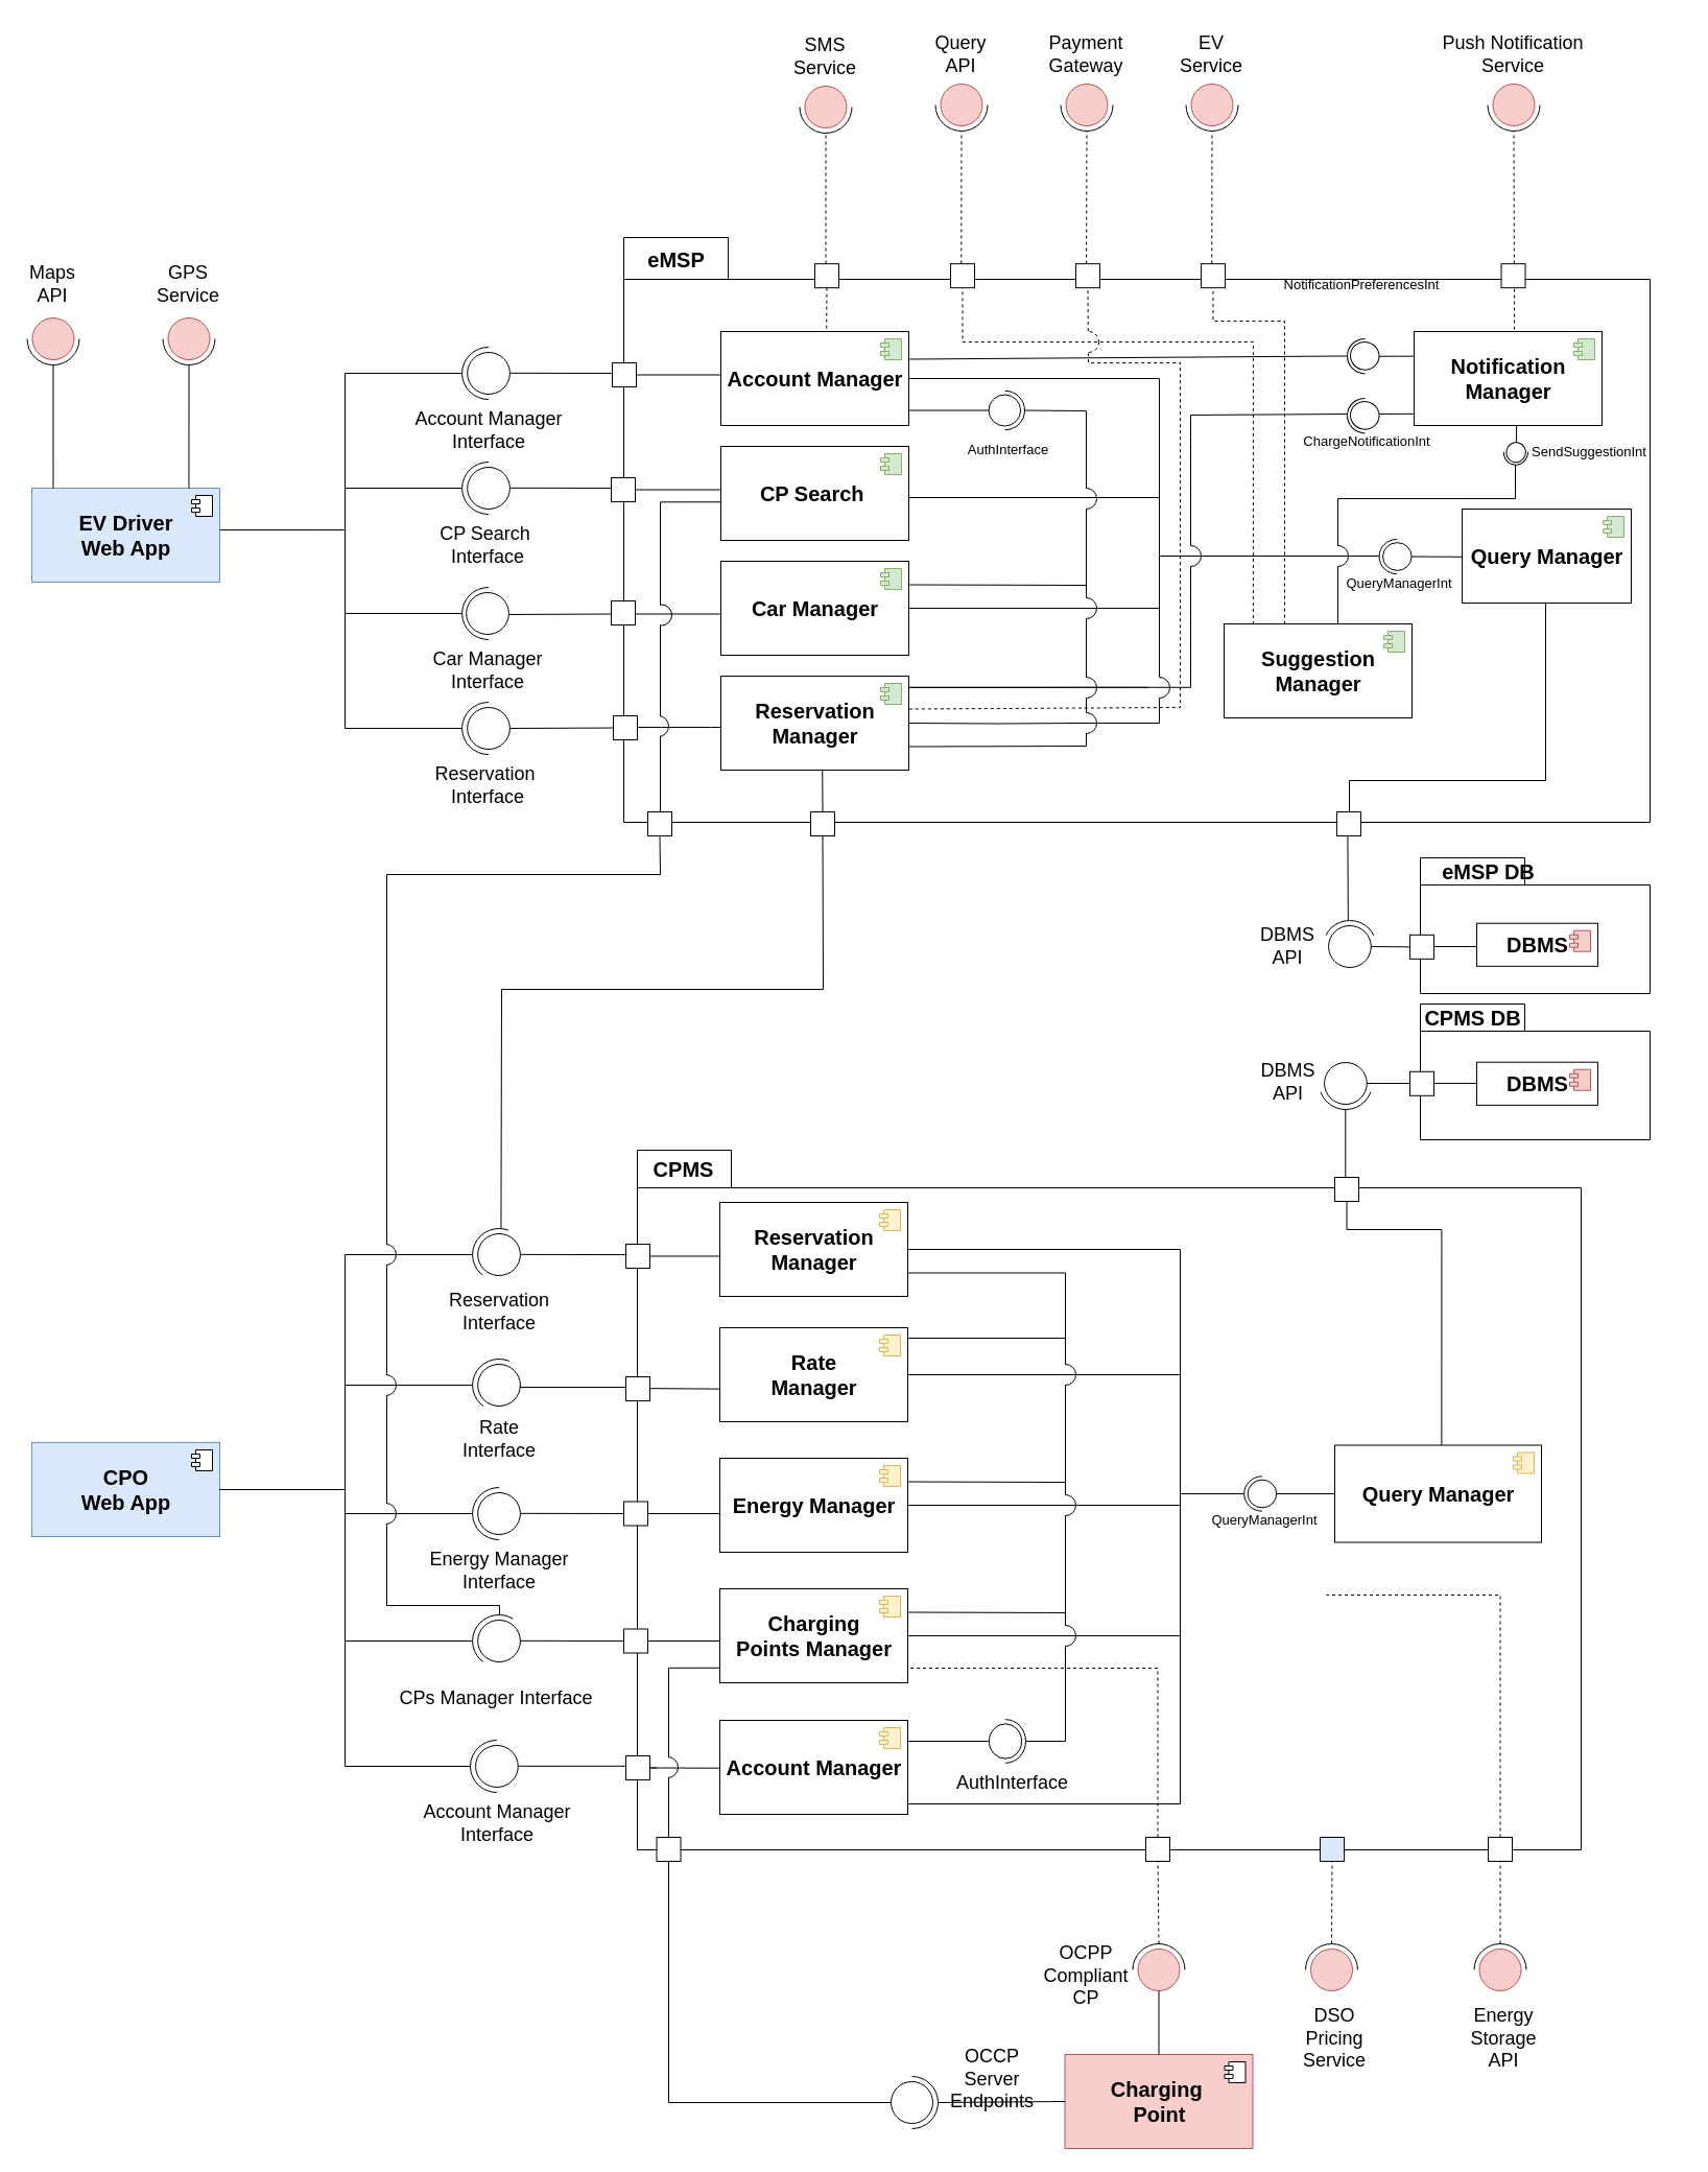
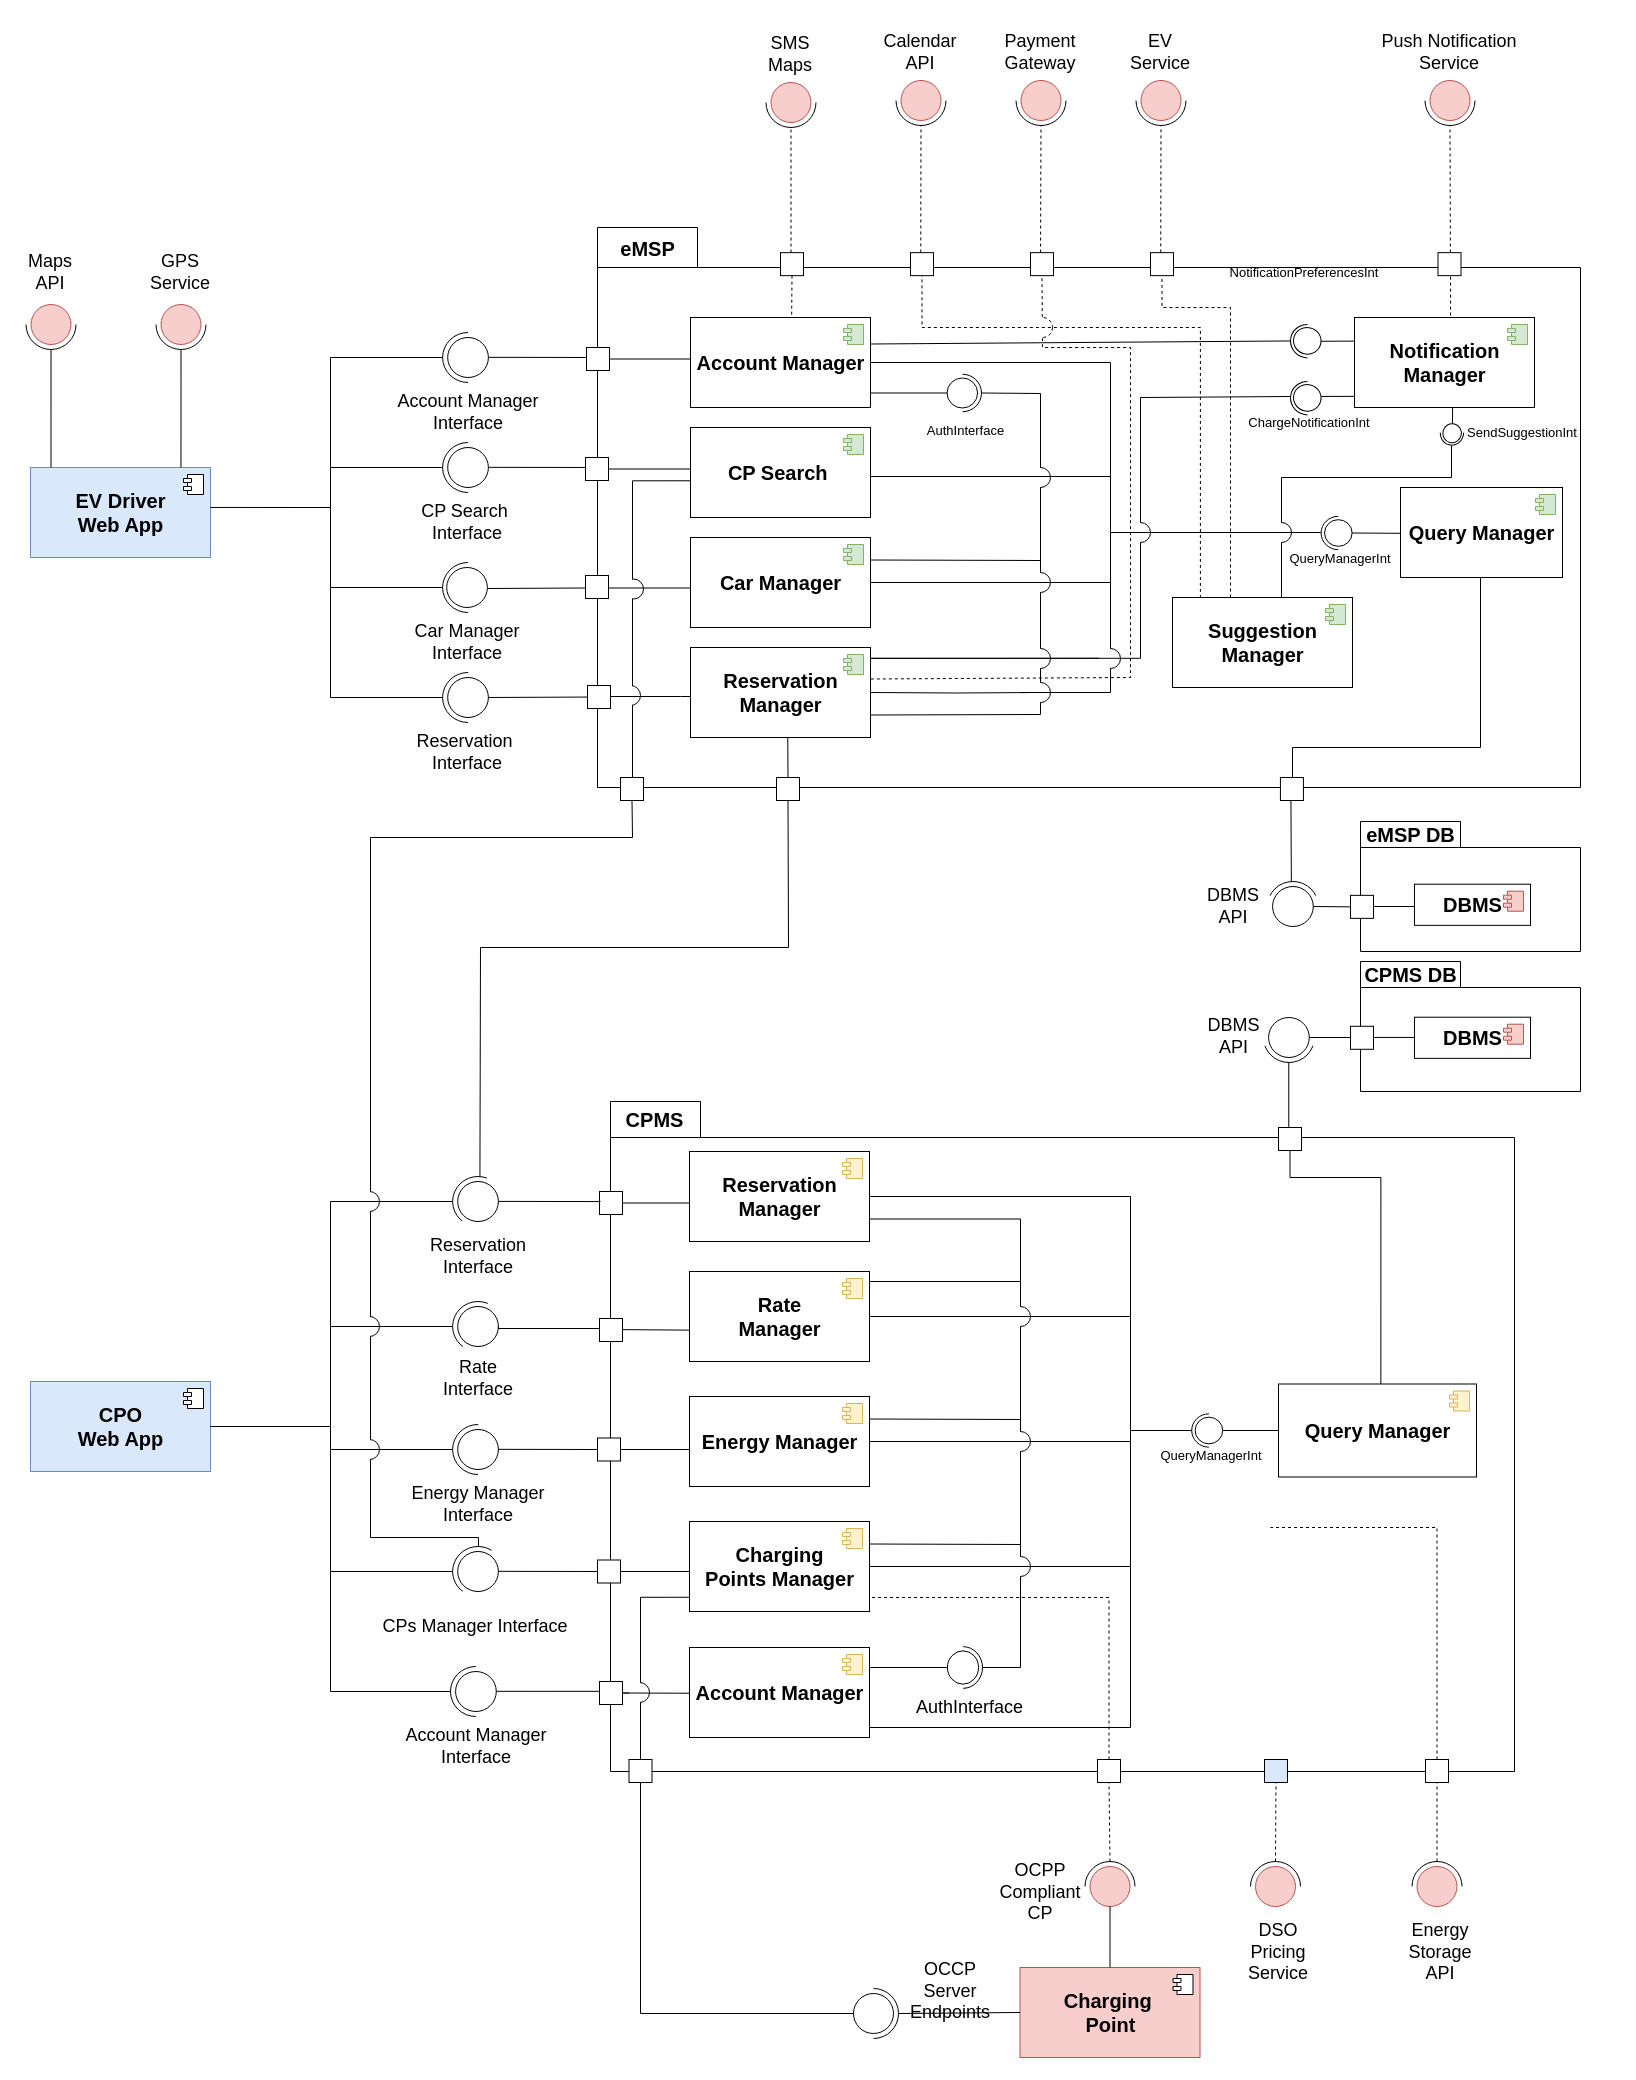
- <mxCell id="140" value="Query&lt;br style=&quot;font-size: 18px;&quot;&gt;API" style="text;html=1;strokeColor=none;fillColor=none;align=center;verticalAlign=middle;whiteSpace=wrap;rounded=0;fontSize=18;" parent="135" vertex="1"><mxGeometry width="60" height="30" as="geometry" /></mxCell>
+ <mxCell id="140" value="Calendar&lt;br style=&quot;font-size: 18px;&quot;&gt;API" style="text;html=1;strokeColor=none;fillColor=none;align=center;verticalAlign=middle;whiteSpace=wrap;rounded=0;fontSize=18;" parent="135" vertex="1"><mxGeometry width="60" height="30" as="geometry" /></mxCell>
- <mxCell id="134" value="SMS Service" style="text;html=1;strokeColor=none;fillColor=none;align=center;verticalAlign=middle;whiteSpace=wrap;rounded=0;fontSize=18;" parent="129" vertex="1"><mxGeometry y="-8" width="60" height="30" as="geometry" /></mxCell>
+ <mxCell id="134" value="SMS Maps" style="text;html=1;strokeColor=none;fillColor=none;align=center;verticalAlign=middle;whiteSpace=wrap;rounded=0;fontSize=18;" parent="129" vertex="1"><mxGeometry y="-8" width="60" height="30" as="geometry" /></mxCell>
- <mxCell id="118" value="&lt;font style=&quot;font-size: 20px;&quot;&gt;eMSP DB&lt;/font&gt;" style="text;strokeColor=none;fillColor=none;html=1;fontSize=20;fontStyle=1;verticalAlign=middle;align=center;" parent="116" vertex="1"><mxGeometry x="15" y="3" width="100" height="20" as="geometry" /></mxCell>
+ <mxCell id="118" value="&lt;font style=&quot;font-size: 20px;&quot;&gt;eMSP DB&lt;/font&gt;" style="text;strokeColor=none;fillColor=none;html=1;fontSize=20;fontStyle=1;verticalAlign=middle;align=center;" parent="116" vertex="1"><mxGeometry y="3" width="100" height="20" as="geometry" /></mxCell>
